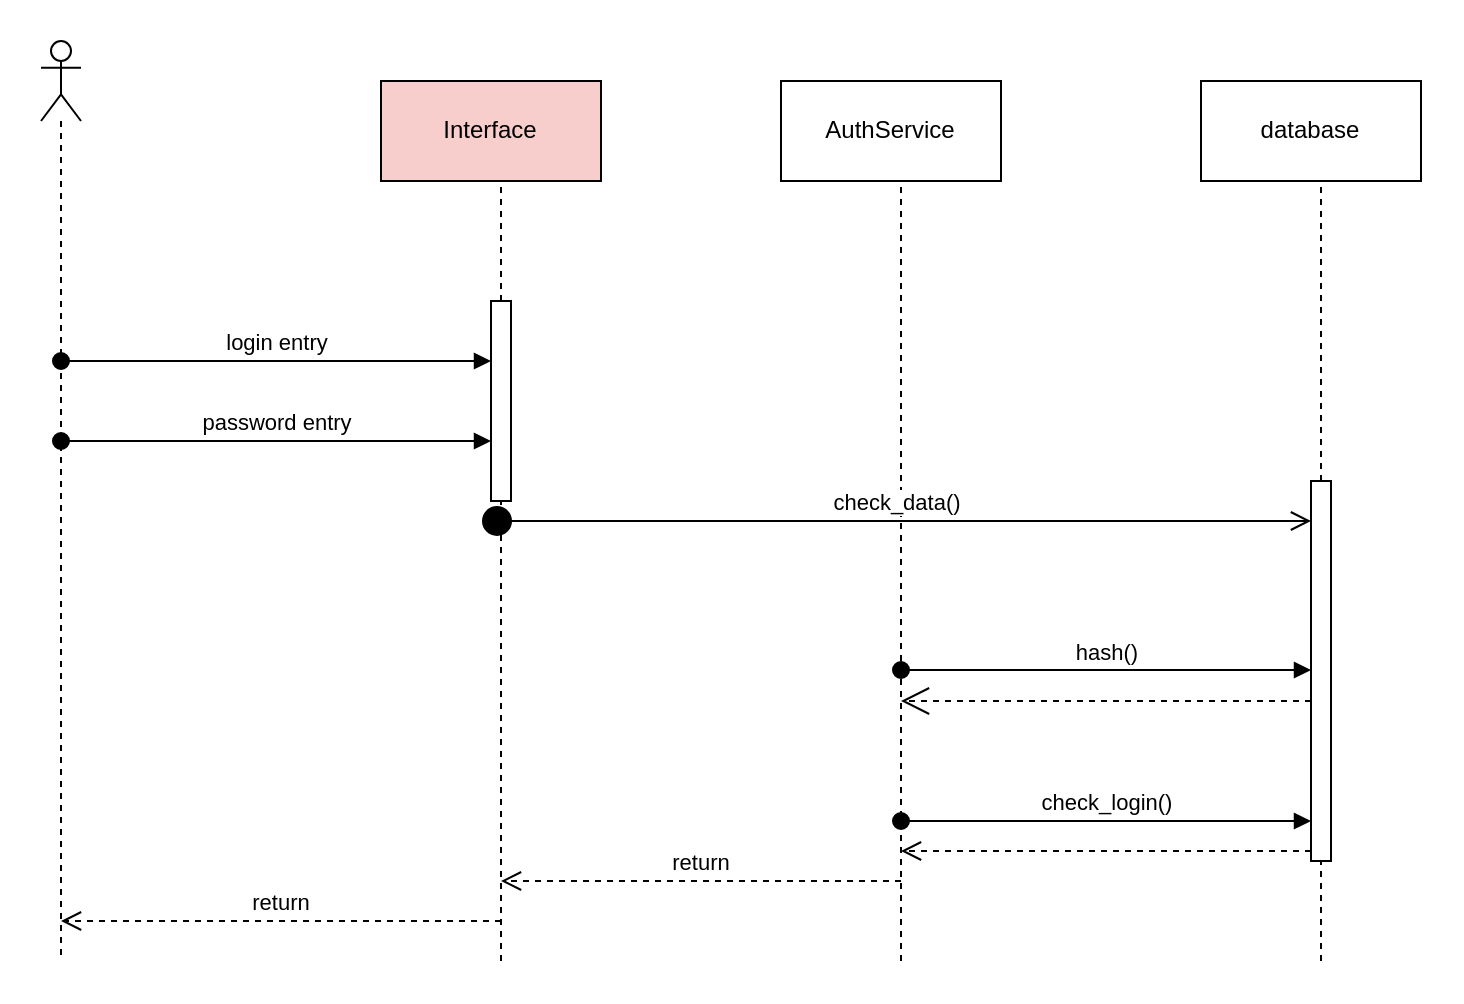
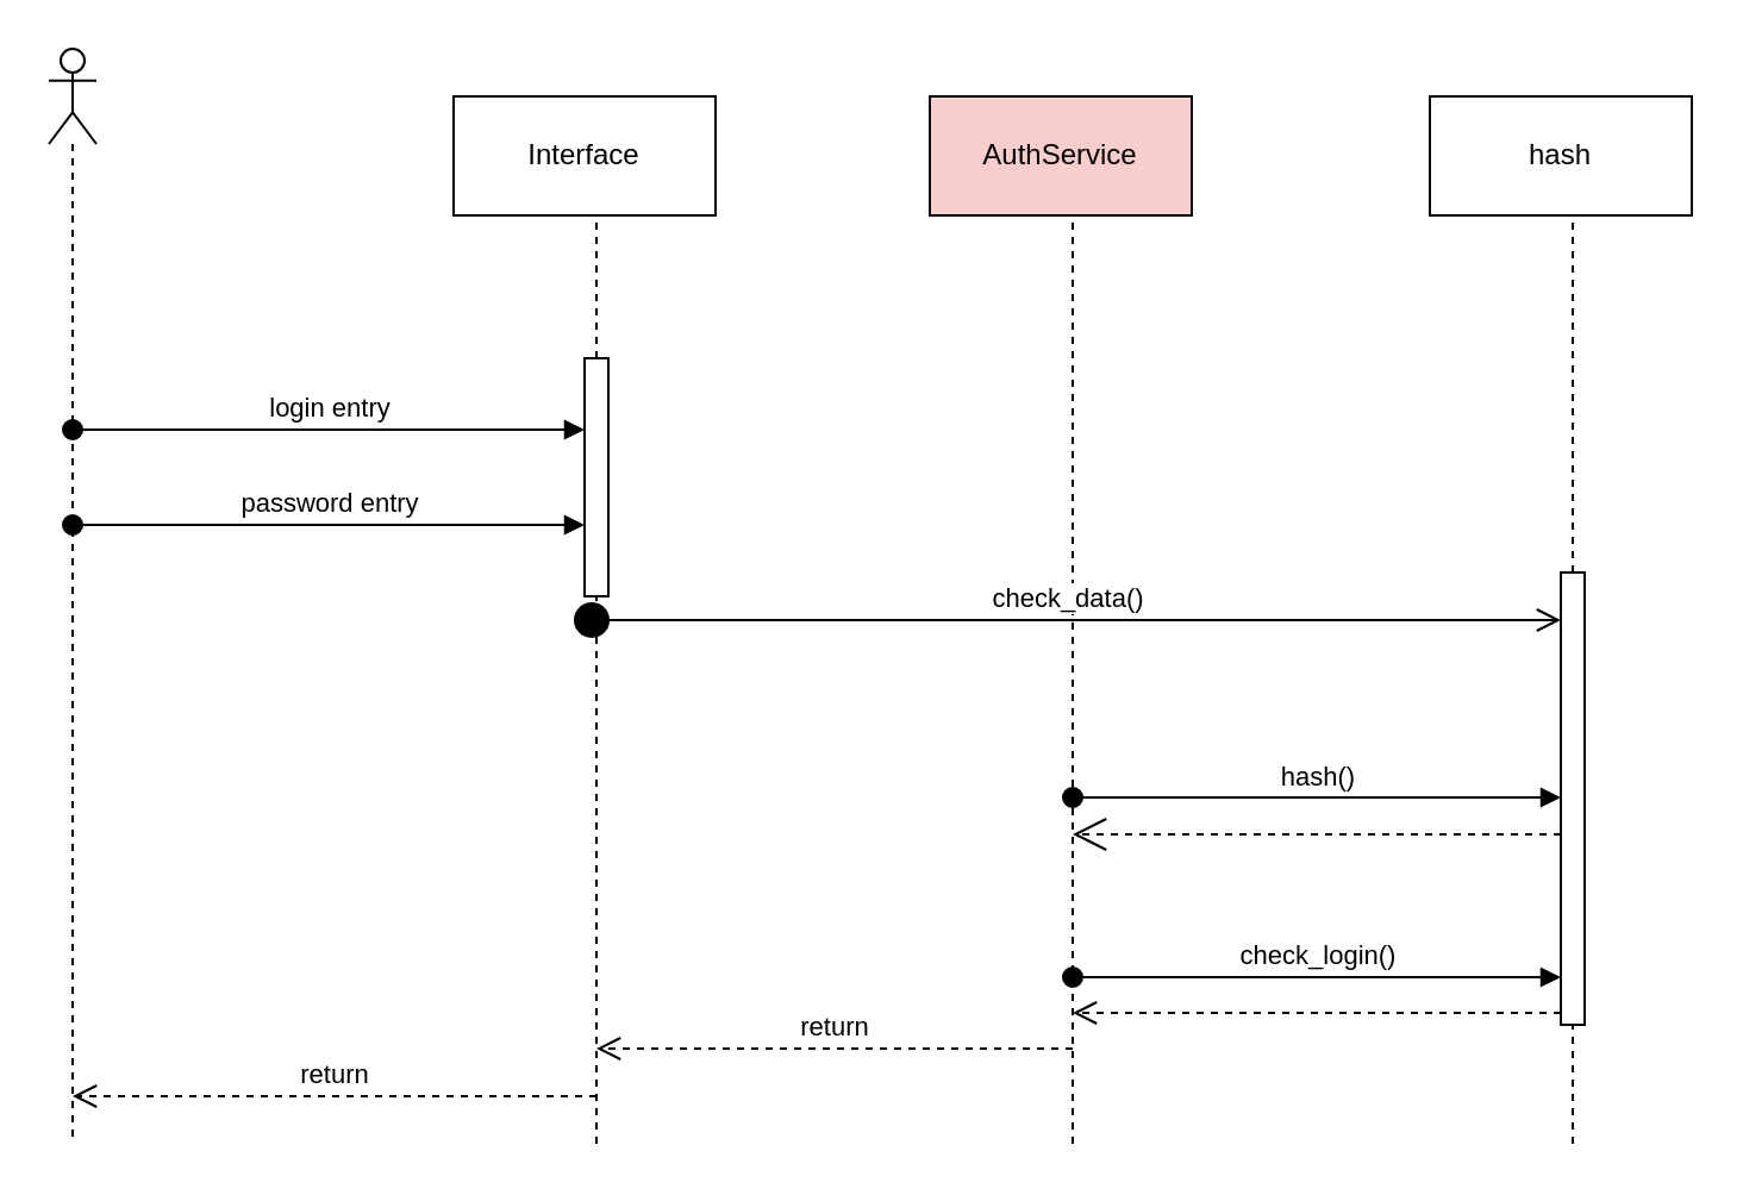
- <mxCell id="3" value="Interface" style="html=1;whiteSpace=wrap;fillColor=#f8cecc;" vertex="1" parent="1"><mxGeometry x="190" y="40" width="110" height="50" as="geometry" /></mxCell>
+ <mxCell id="3" value="Interface" style="html=1;whiteSpace=wrap;" vertex="1" parent="1"><mxGeometry x="190" y="40" width="110" height="50" as="geometry" /></mxCell>
- <mxCell id="4" value="AuthService" style="html=1;whiteSpace=wrap;" vertex="1" parent="1"><mxGeometry x="390" y="40" width="110" height="50" as="geometry" /></mxCell>
+ <mxCell id="4" value="AuthService" style="html=1;whiteSpace=wrap;fillColor=#f8cecc;" vertex="1" parent="1"><mxGeometry x="390" y="40" width="110" height="50" as="geometry" /></mxCell>
- <mxCell id="5" value="database" style="html=1;whiteSpace=wrap;" vertex="1" parent="1"><mxGeometry x="600" y="40" width="110" height="50" as="geometry" /></mxCell>
+ <mxCell id="5" value="hash" style="html=1;whiteSpace=wrap;" vertex="1" parent="1"><mxGeometry x="600" y="40" width="110" height="50" as="geometry" /></mxCell>
